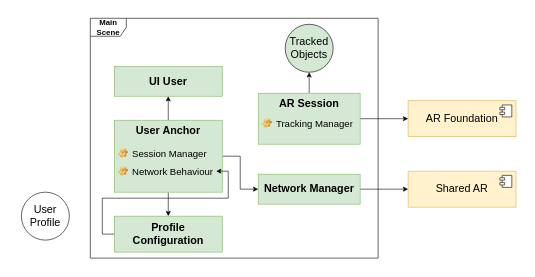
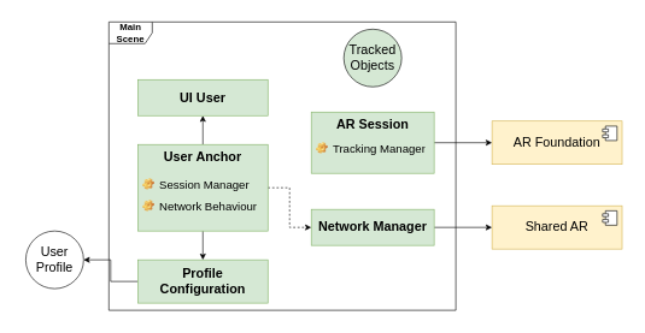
- <mxCell id="16" style="edgeStyle=orthogonalEdgeStyle;rounded=0;orthogonalLoop=1;jettySize=auto;html=1;exitX=0.5;exitY=0;exitDx=0;exitDy=0;entryX=0.5;entryY=1;entryDx=0;entryDy=0;" edge="1" parent="1" source="17" target="21"><mxGeometry relative="1" as="geometry" /></mxCell>
- <mxCell id="9" style="edgeStyle=orthogonalEdgeStyle;rounded=0;orthogonalLoop=1;jettySize=auto;html=1;exitX=1;exitY=0.5;exitDx=0;exitDy=0;entryX=0;entryY=0.5;entryDx=0;entryDy=0;" edge="1" parent="1" source="11" target="20"><mxGeometry relative="1" as="geometry" /></mxCell>
+ <mxCell id="9" style="edgeStyle=orthogonalEdgeStyle;rounded=0;orthogonalLoop=1;jettySize=auto;html=1;exitX=1;exitY=0.5;exitDx=0;exitDy=0;entryX=0;entryY=0.5;entryDx=0;entryDy=0;dashed=1;" edge="1" parent="1" source="11" target="20"><mxGeometry relative="1" as="geometry" /></mxCell>
- <mxCell id="22" style="edgeStyle=orthogonalEdgeStyle;rounded=0;orthogonalLoop=1;jettySize=auto;html=1;exitX=0;exitY=0.5;exitDx=0;exitDy=0;" edge="1" parent="1" source="23" target="13"><mxGeometry relative="1" as="geometry" /></mxCell>
+ <mxCell id="22" style="edgeStyle=orthogonalEdgeStyle;rounded=0;orthogonalLoop=1;jettySize=auto;html=1;exitX=0;exitY=0.5;exitDx=0;exitDy=0;entryX=1;entryY=0.5;entryDx=0;entryDy=0;" edge="1" parent="1" source="23" target="24"><mxGeometry relative="1" as="geometry" /></mxCell>
